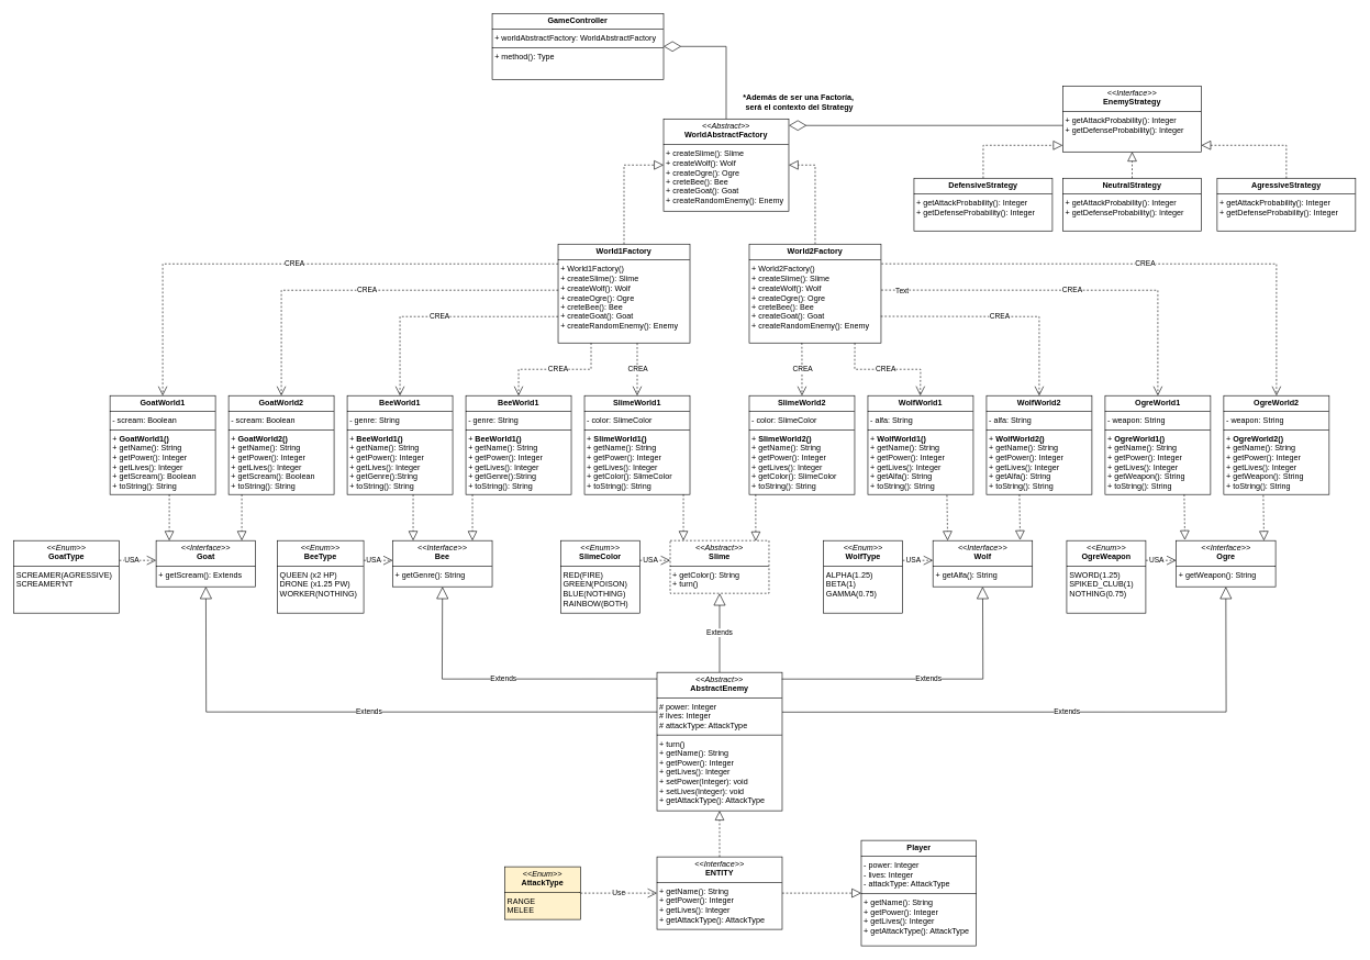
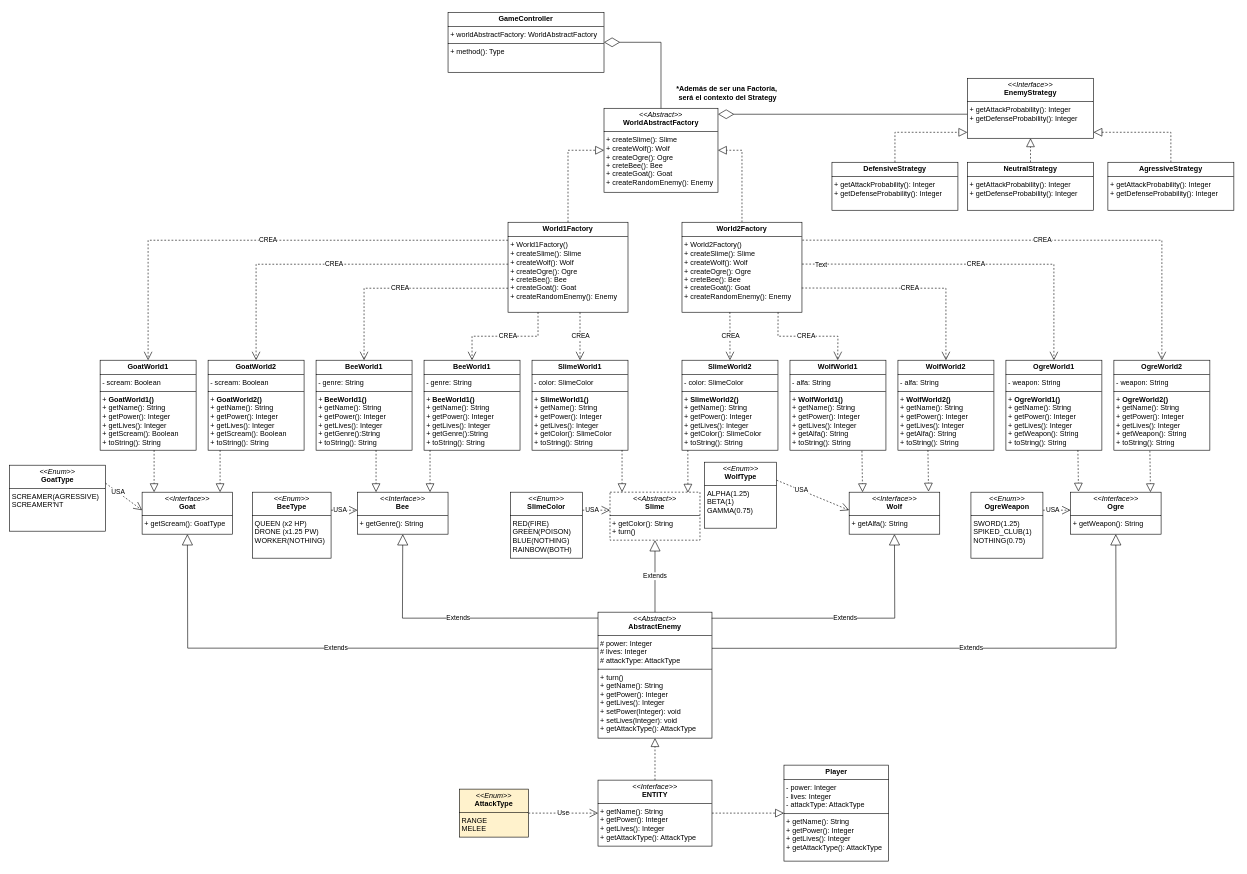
- <mxCell id="18" value="&lt;p style=&quot;margin:0px;margin-top:4px;text-align:center;&quot;&gt;&lt;i&gt;&amp;lt;&amp;lt;Interface&amp;gt;&amp;gt;&lt;/i&gt;&lt;br&gt;&lt;b&gt;Goat&lt;/b&gt;&lt;/p&gt;&lt;hr size=&quot;1&quot; style=&quot;border-style:solid;&quot;&gt;&lt;p style=&quot;margin:0px;margin-left:4px;&quot;&gt;&lt;/p&gt;&lt;p style=&quot;margin:0px;margin-left:4px;&quot;&gt;+ getScream(): Extends&lt;/p&gt;" style="verticalAlign=top;align=left;overflow=fill;html=1;whiteSpace=wrap;rounded=0;" parent="1" vertex="1"><mxGeometry x="236" y="820" width="151" height="70" as="geometry" /></mxCell>
+ <mxCell id="18" value="&lt;p style=&quot;margin:0px;margin-top:4px;text-align:center;&quot;&gt;&lt;i&gt;&amp;lt;&amp;lt;Interface&amp;gt;&amp;gt;&lt;/i&gt;&lt;br&gt;&lt;b&gt;Goat&lt;/b&gt;&lt;/p&gt;&lt;hr size=&quot;1&quot; style=&quot;border-style:solid;&quot;&gt;&lt;p style=&quot;margin:0px;margin-left:4px;&quot;&gt;&lt;/p&gt;&lt;p style=&quot;margin:0px;margin-left:4px;&quot;&gt;+ getScream(): GoatType&lt;/p&gt;" style="verticalAlign=top;align=left;overflow=fill;html=1;whiteSpace=wrap;rounded=0;" parent="1" vertex="1"><mxGeometry x="236" y="820" width="151" height="70" as="geometry" /></mxCell>
- <mxCell id="73" value="&lt;p style=&quot;margin:0px;margin-top:4px;text-align:center;&quot;&gt;&lt;i&gt;&amp;lt;&amp;lt;Enum&amp;gt;&amp;gt;&lt;/i&gt;&lt;br&gt;&lt;b&gt;GoatType&lt;/b&gt;&lt;/p&gt;&lt;hr size=&quot;1&quot; style=&quot;border-style:solid;&quot;&gt;&lt;p style=&quot;margin:0px;margin-left:4px;&quot;&gt;SCREAMER(AGRESSIVE)&lt;/p&gt;&lt;p style=&quot;margin:0px;margin-left:4px;&quot;&gt;SCREAMER'NT&lt;/p&gt;" style="verticalAlign=top;align=left;overflow=fill;html=1;whiteSpace=wrap;rounded=0;" parent="1" vertex="1"><mxGeometry x="20" y="820" width="160" height="110" as="geometry" /></mxCell>
+ <mxCell id="73" value="&lt;p style=&quot;margin:0px;margin-top:4px;text-align:center;&quot;&gt;&lt;i&gt;&amp;lt;&amp;lt;Enum&amp;gt;&amp;gt;&lt;/i&gt;&lt;br&gt;&lt;b&gt;GoatType&lt;/b&gt;&lt;/p&gt;&lt;hr size=&quot;1&quot; style=&quot;border-style:solid;&quot;&gt;&lt;p style=&quot;margin:0px;margin-left:4px;&quot;&gt;SCREAMER(AGRESSIVE)&lt;/p&gt;&lt;p style=&quot;margin:0px;margin-left:4px;&quot;&gt;SCREAMER'NT&lt;/p&gt;" style="verticalAlign=top;align=left;overflow=fill;html=1;whiteSpace=wrap;rounded=0;" parent="1" vertex="1"><mxGeometry x="15" y="775" width="160" height="110" as="geometry" /></mxCell>
- <mxCell id="75" value="&lt;p style=&quot;margin:0px;margin-top:4px;text-align:center;&quot;&gt;&lt;i&gt;&amp;lt;&amp;lt;Enum&amp;gt;&amp;gt;&lt;/i&gt;&lt;br&gt;&lt;b&gt;WolfType&lt;/b&gt;&lt;/p&gt;&lt;hr size=&quot;1&quot; style=&quot;border-style:solid;&quot;&gt;&lt;p style=&quot;margin:0px;margin-left:4px;&quot;&gt;ALPHA(1.25)&lt;/p&gt;&lt;p style=&quot;margin:0px;margin-left:4px;&quot;&gt;BETA(1)&lt;br&gt;GAMMA(0.75)&lt;/p&gt;" style="verticalAlign=top;align=left;overflow=fill;html=1;whiteSpace=wrap;rounded=0;" parent="1" vertex="1"><mxGeometry x="1248.69" y="820" width="120" height="110" as="geometry" /></mxCell>
+ <mxCell id="75" value="&lt;p style=&quot;margin:0px;margin-top:4px;text-align:center;&quot;&gt;&lt;i&gt;&amp;lt;&amp;lt;Enum&amp;gt;&amp;gt;&lt;/i&gt;&lt;br&gt;&lt;b&gt;WolfType&lt;/b&gt;&lt;/p&gt;&lt;hr size=&quot;1&quot; style=&quot;border-style:solid;&quot;&gt;&lt;p style=&quot;margin:0px;margin-left:4px;&quot;&gt;ALPHA(1.25)&lt;/p&gt;&lt;p style=&quot;margin:0px;margin-left:4px;&quot;&gt;BETA(1)&lt;br&gt;GAMMA(0.75)&lt;/p&gt;" style="verticalAlign=top;align=left;overflow=fill;html=1;whiteSpace=wrap;rounded=0;" parent="1" vertex="1"><mxGeometry x="1173.69" y="770" width="120" height="110" as="geometry" /></mxCell>
